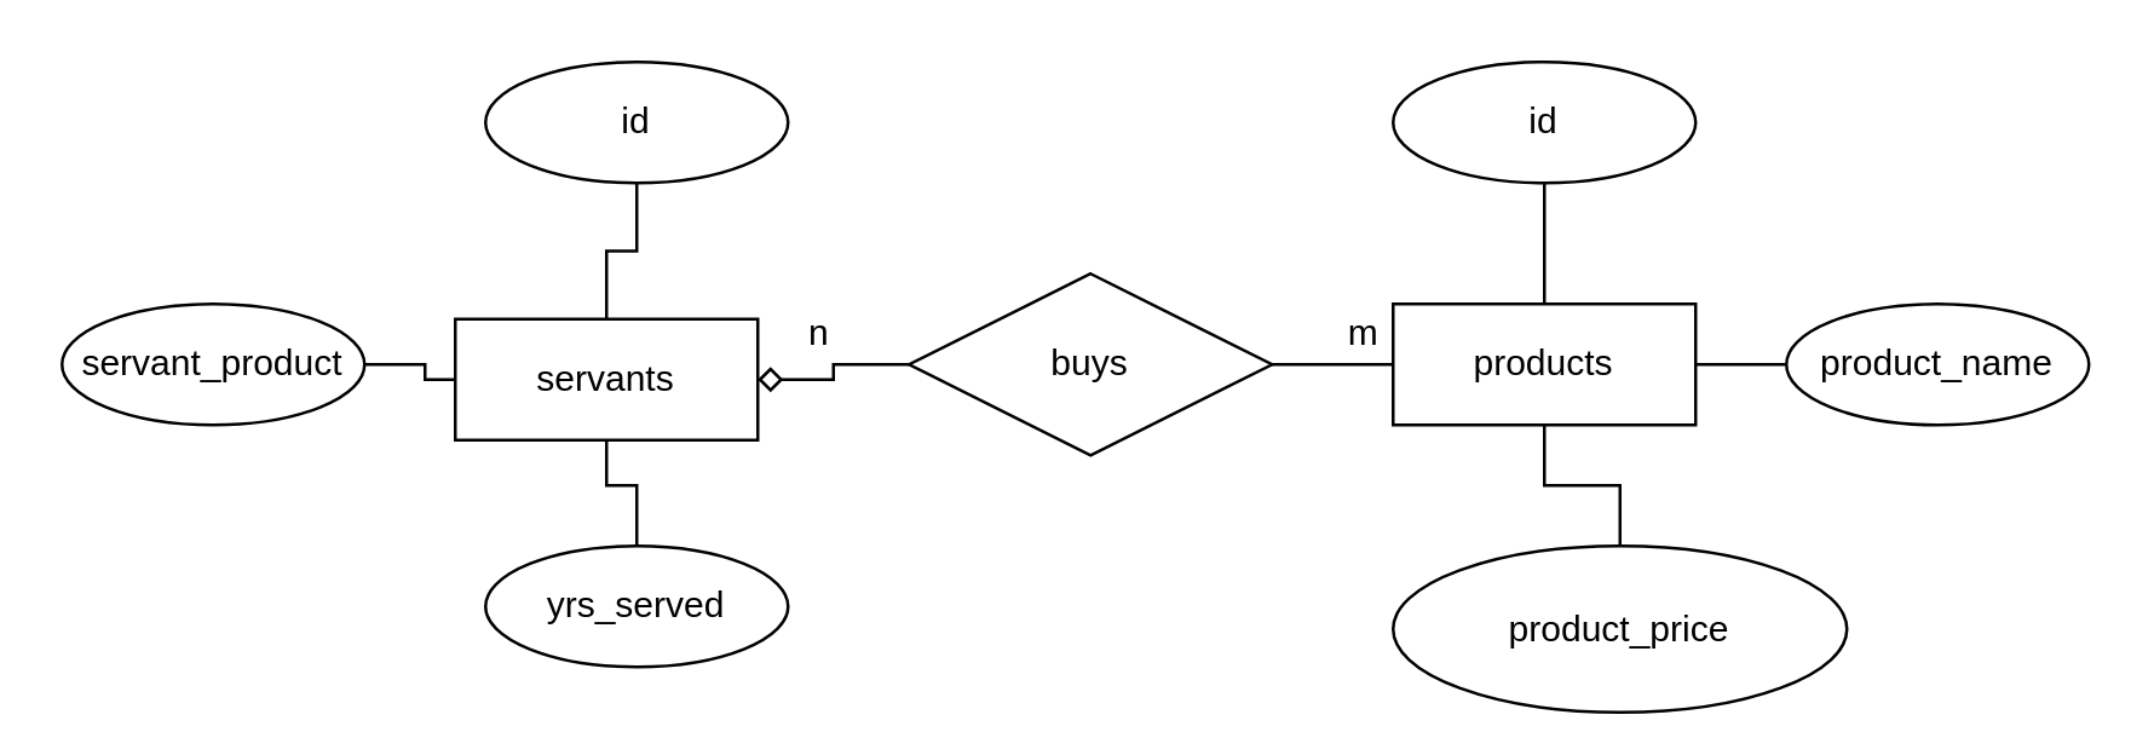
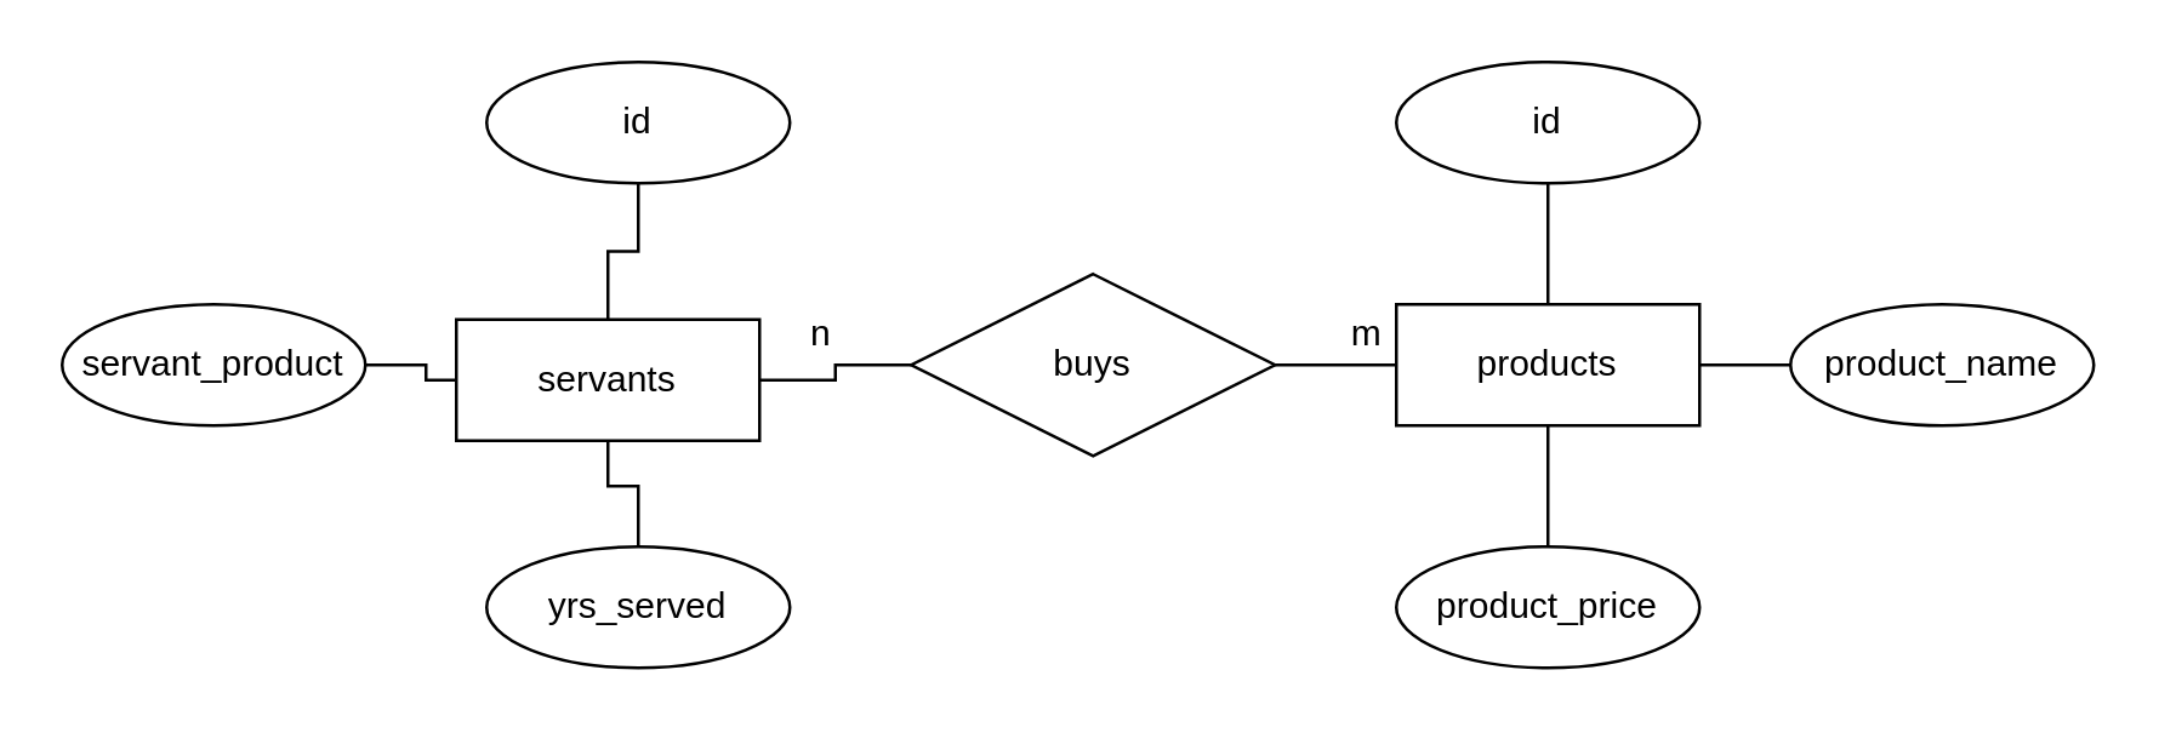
- <mxCell id="17" value="" style="edgeStyle=orthogonalEdgeStyle;rounded=0;orthogonalLoop=1;jettySize=auto;html=1;endArrow=diamond;endFill=0;" parent="1" source="18" target="2" edge="1"><mxGeometry relative="1" as="geometry" /></mxCell>
+ <mxCell id="17" value="" style="edgeStyle=orthogonalEdgeStyle;rounded=0;orthogonalLoop=1;jettySize=auto;html=1;endArrow=none;endFill=0;" parent="1" source="18" target="2" edge="1"><mxGeometry relative="1" as="geometry" /></mxCell>
- <mxCell id="15" value="product_price" style="ellipse;whiteSpace=wrap;html=1;align=center;" parent="1" vertex="1"><mxGeometry x="460" y="180" width="150" height="55" as="geometry" /></mxCell>
+ <mxCell id="15" value="product_price" style="ellipse;whiteSpace=wrap;html=1;align=center;" parent="1" vertex="1"><mxGeometry x="460" y="180" width="100" height="40" as="geometry" /></mxCell>
